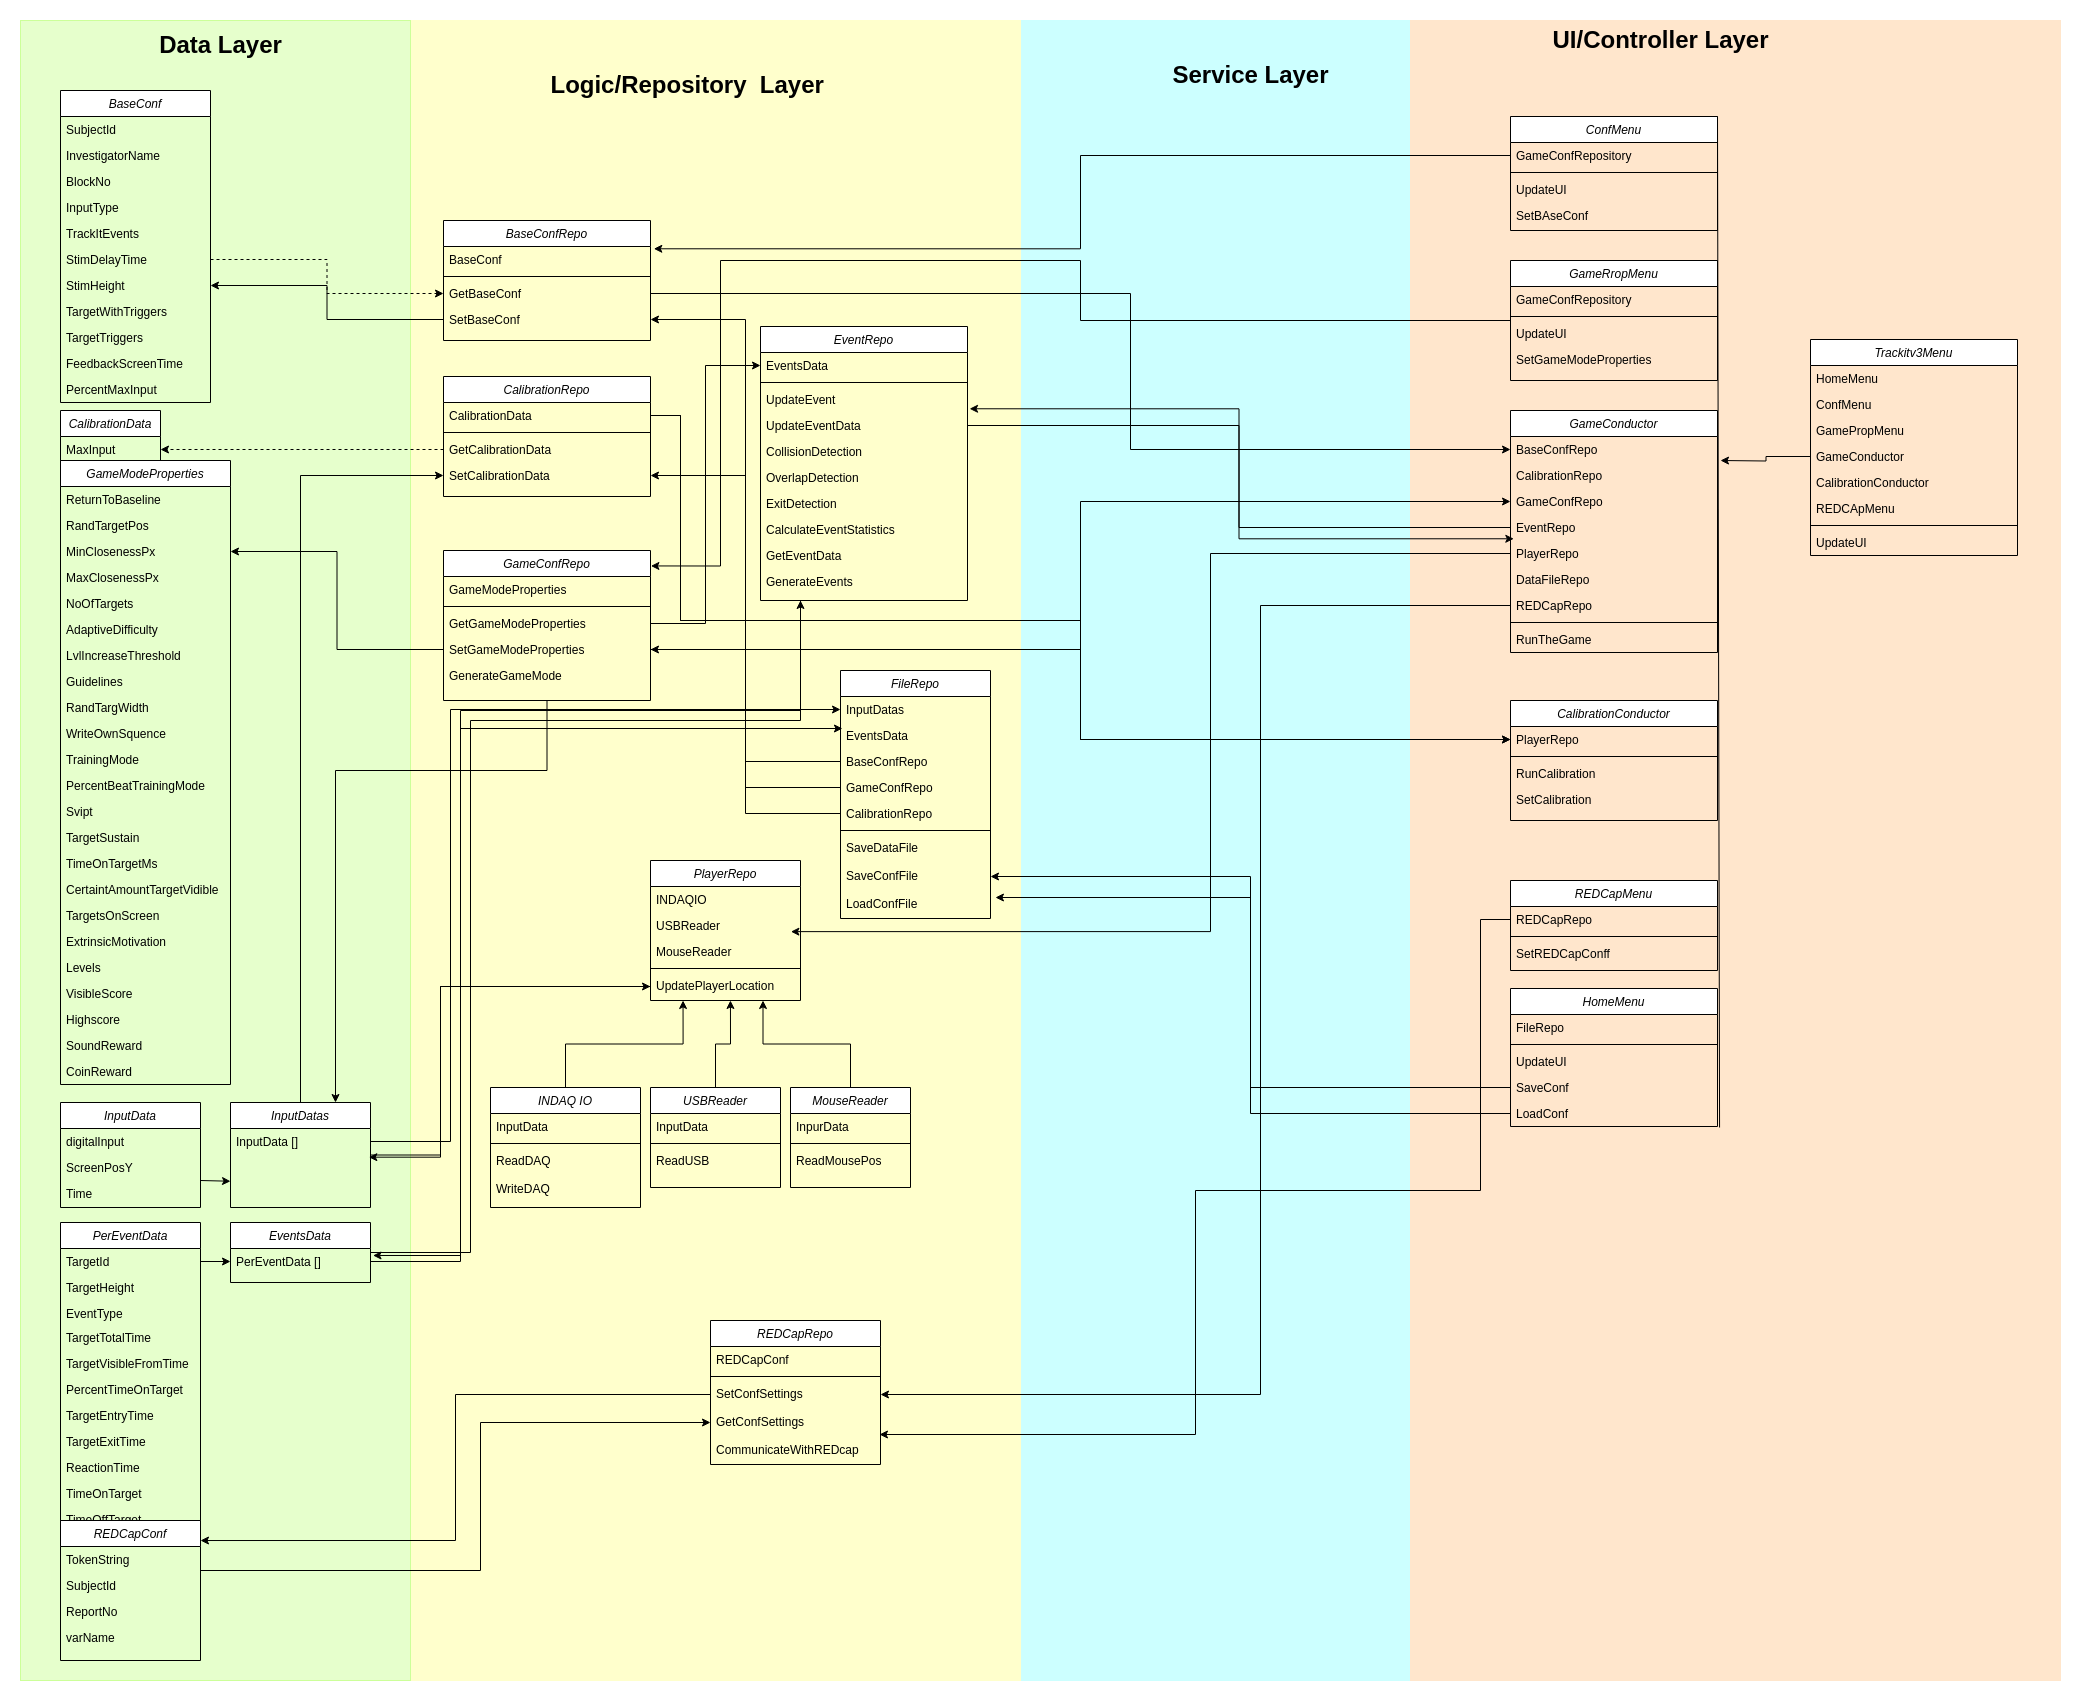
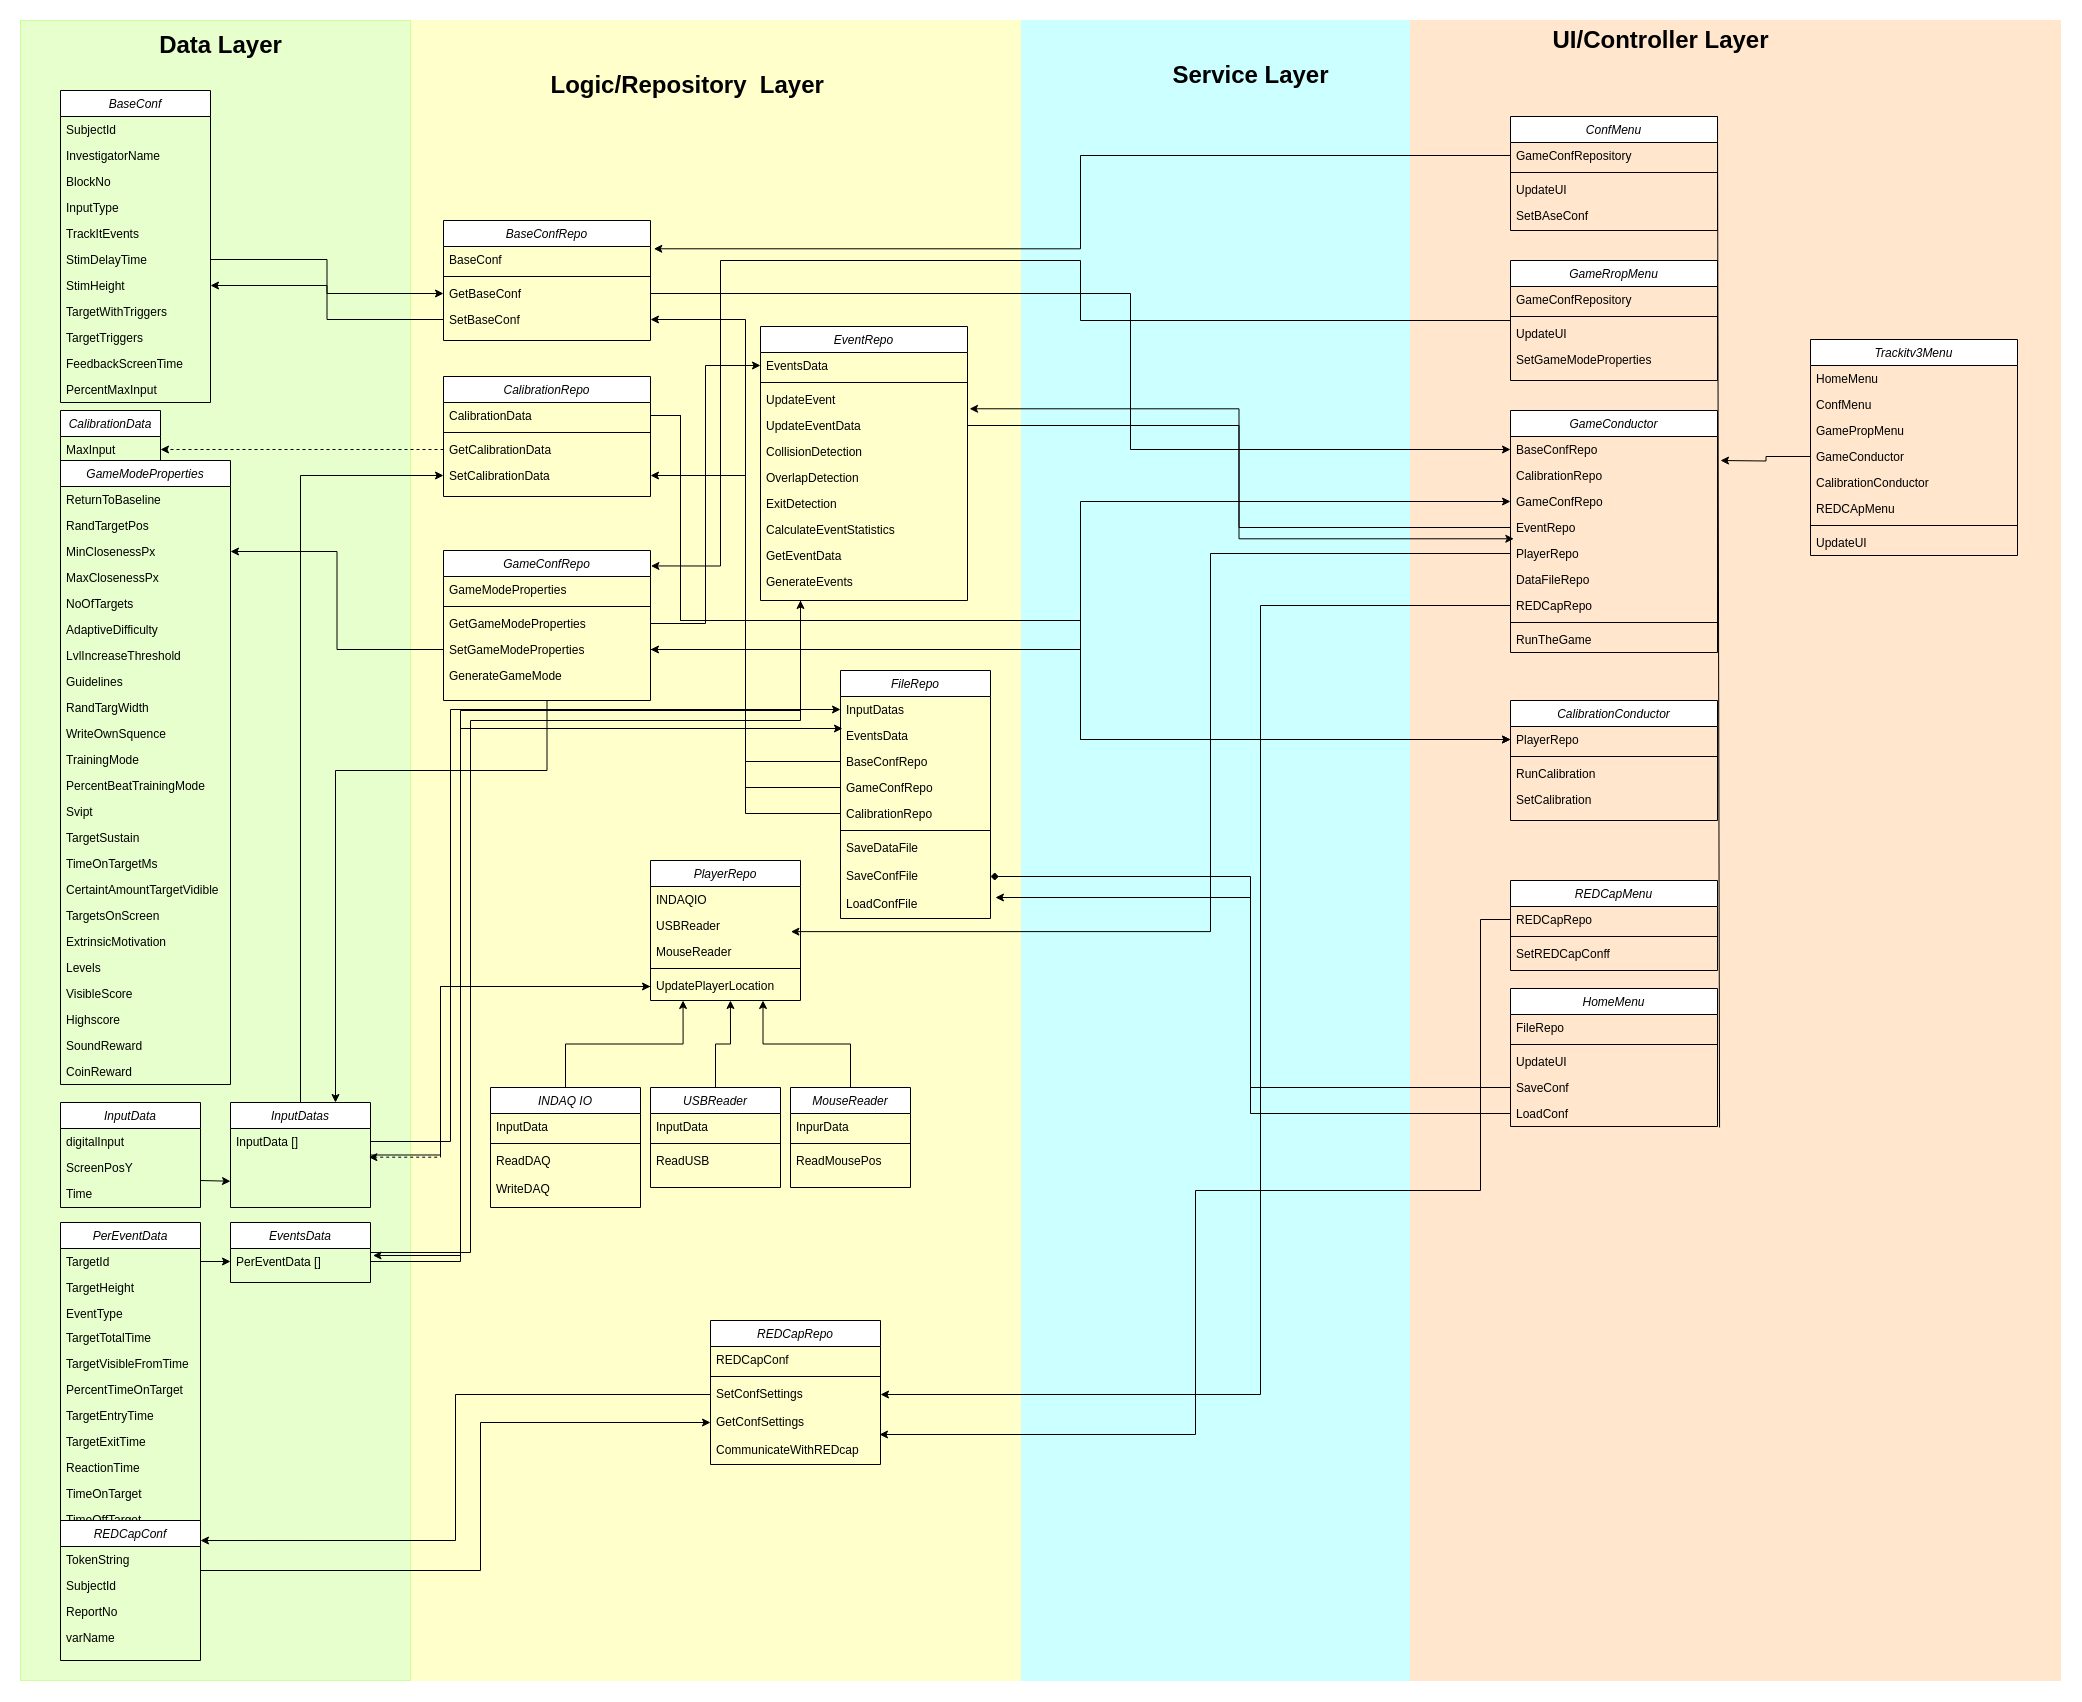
- <mxCell id="202" style="edgeStyle=orthogonalEdgeStyle;rounded=0;orthogonalLoop=1;jettySize=auto;html=1;entryX=0;entryY=0.5;entryDx=0;entryDy=0;dashed=1;" edge="1" parent="1" source="11" target="20"><mxGeometry relative="1" as="geometry" /></mxCell>
+ <mxCell id="202" style="edgeStyle=orthogonalEdgeStyle;rounded=0;orthogonalLoop=1;jettySize=auto;html=1;entryX=0;entryY=0.5;entryDx=0;entryDy=0;" edge="1" parent="1" source="11" target="20"><mxGeometry relative="1" as="geometry" /></mxCell>
- <mxCell id="194" style="edgeStyle=orthogonalEdgeStyle;rounded=0;orthogonalLoop=1;jettySize=auto;html=1;entryX=1;entryY=0.5;entryDx=0;entryDy=0;" edge="1" parent="1" source="192" target="186"><mxGeometry relative="1" as="geometry" /></mxCell>
+ <mxCell id="194" style="edgeStyle=orthogonalEdgeStyle;rounded=0;orthogonalLoop=1;jettySize=auto;html=1;entryX=1;entryY=0.5;entryDx=0;entryDy=0;endArrow=diamond;" edge="1" parent="1" source="192" target="186"><mxGeometry relative="1" as="geometry" /></mxCell>
- <mxCell id="205" style="edgeStyle=orthogonalEdgeStyle;rounded=0;orthogonalLoop=1;jettySize=auto;html=1;entryX=0.988;entryY=1.103;entryDx=0;entryDy=0;entryPerimeter=0;" edge="1" parent="1" source="142" target="76"><mxGeometry relative="1" as="geometry"><Array as="points"><mxPoint x="440" y="986" /><mxPoint x="440" y="1157" /></Array></mxGeometry></mxCell>
+ <mxCell id="205" style="edgeStyle=orthogonalEdgeStyle;rounded=0;orthogonalLoop=1;jettySize=auto;html=1;entryX=0.988;entryY=1.103;entryDx=0;entryDy=0;entryPerimeter=0;dashed=1;" edge="1" parent="1" source="142" target="76"><mxGeometry relative="1" as="geometry"><Array as="points"><mxPoint x="440" y="986" /><mxPoint x="440" y="1157" /></Array></mxGeometry></mxCell>
